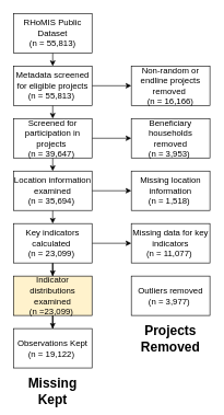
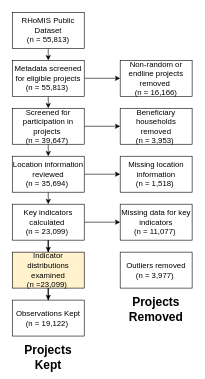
- <mxCell id="14" value="Location information examined&lt;br style=&quot;font-size: 13px;&quot;&gt;(n = 35,694)&amp;nbsp;" style="rounded=0;whiteSpace=wrap;html=1;fontSize=13;" vertex="1" parent="1"><mxGeometry x="20" y="260" width="120" height="60" as="geometry" /></mxCell>
+ <mxCell id="14" value="Location information reviewed&lt;br style=&quot;font-size: 13px;&quot;&gt;(n = 35,694)&amp;nbsp;" style="rounded=0;whiteSpace=wrap;html=1;fontSize=13;" vertex="1" parent="1"><mxGeometry x="20" y="260" width="120" height="60" as="geometry" /></mxCell>
- <mxCell id="25" value="&lt;b&gt;&lt;font style=&quot;font-size: 20px;&quot;&gt;Missing Kept&lt;/font&gt;&lt;/b&gt;" style="text;html=1;strokeColor=none;fillColor=none;align=center;verticalAlign=middle;whiteSpace=wrap;rounded=0;" vertex="1" parent="1"><mxGeometry x="40" y="580" width="80" height="30" as="geometry" /></mxCell>
+ <mxCell id="25" value="&lt;b&gt;&lt;font style=&quot;font-size: 20px;&quot;&gt;Projects Kept&lt;/font&gt;&lt;/b&gt;" style="text;html=1;strokeColor=none;fillColor=none;align=center;verticalAlign=middle;whiteSpace=wrap;rounded=0;" vertex="1" parent="1"><mxGeometry x="40" y="580" width="80" height="30" as="geometry" /></mxCell>
